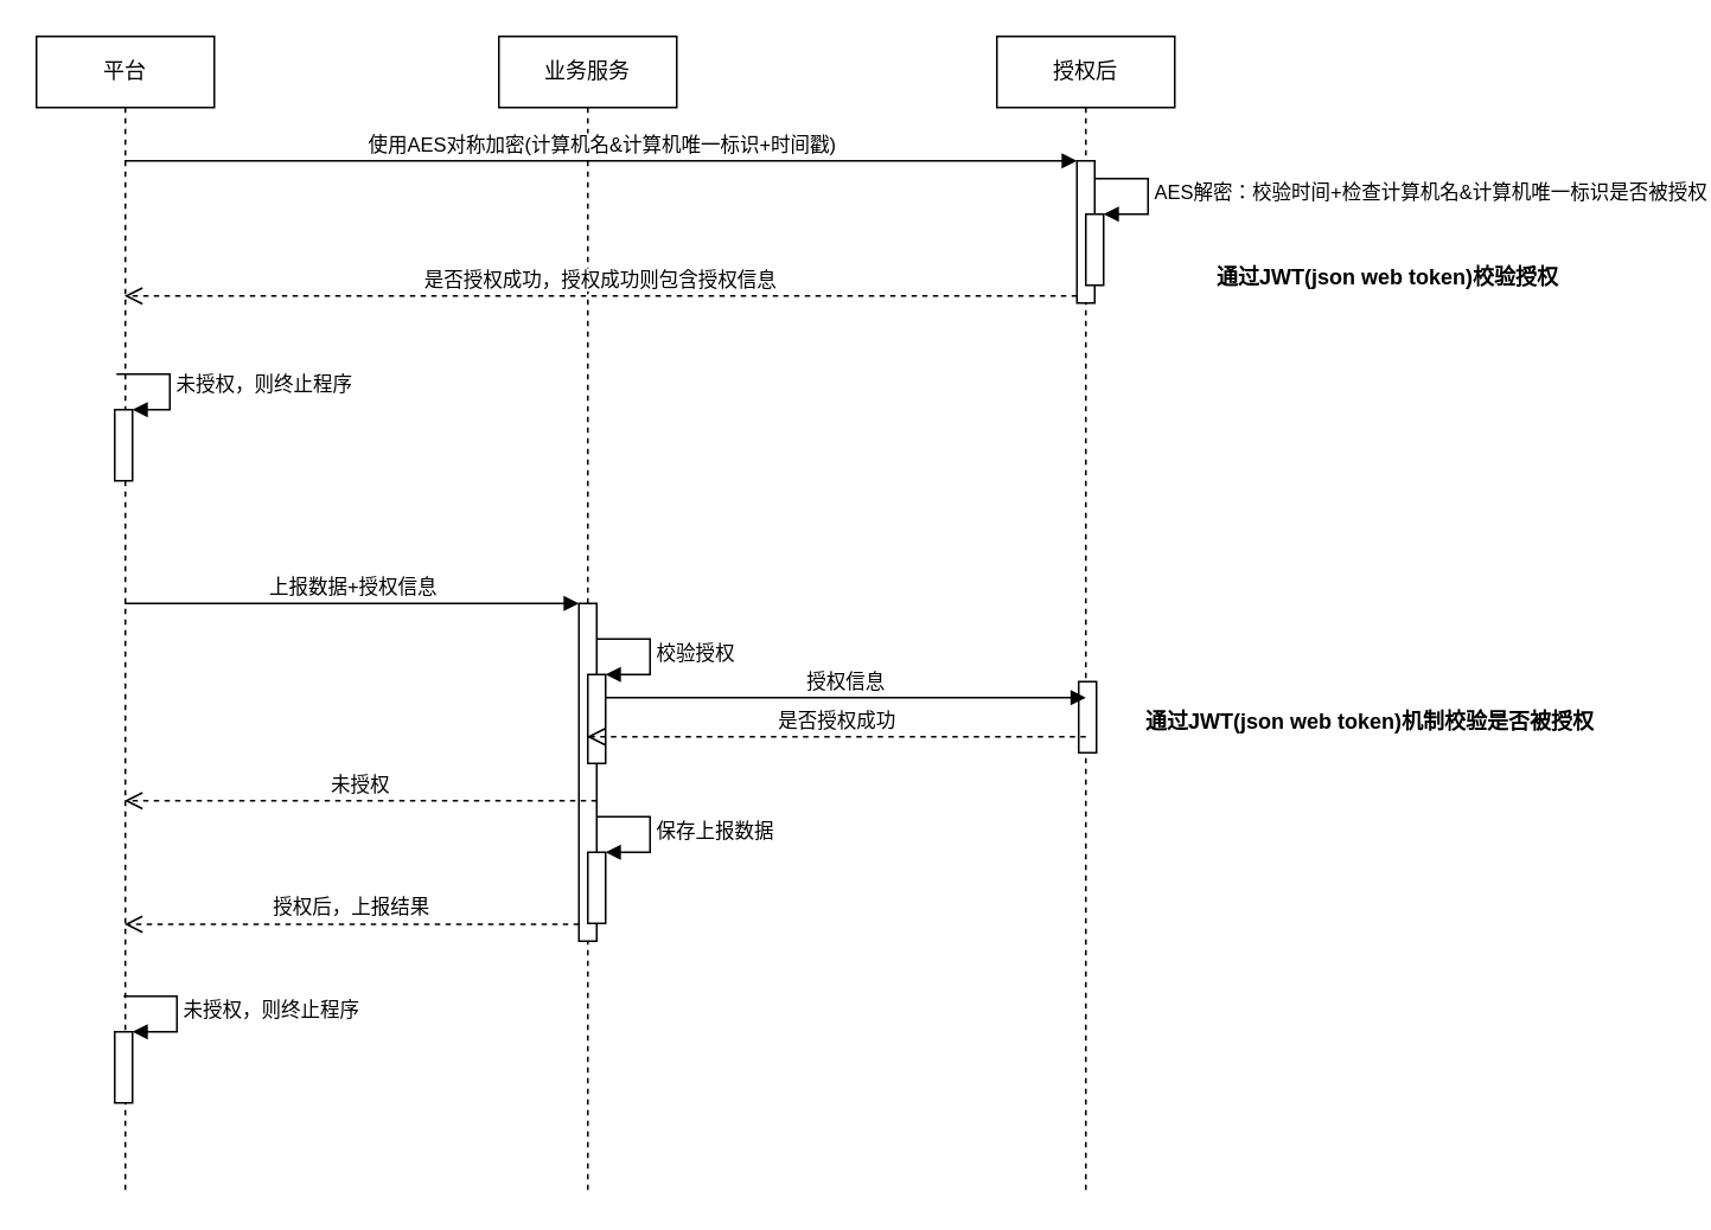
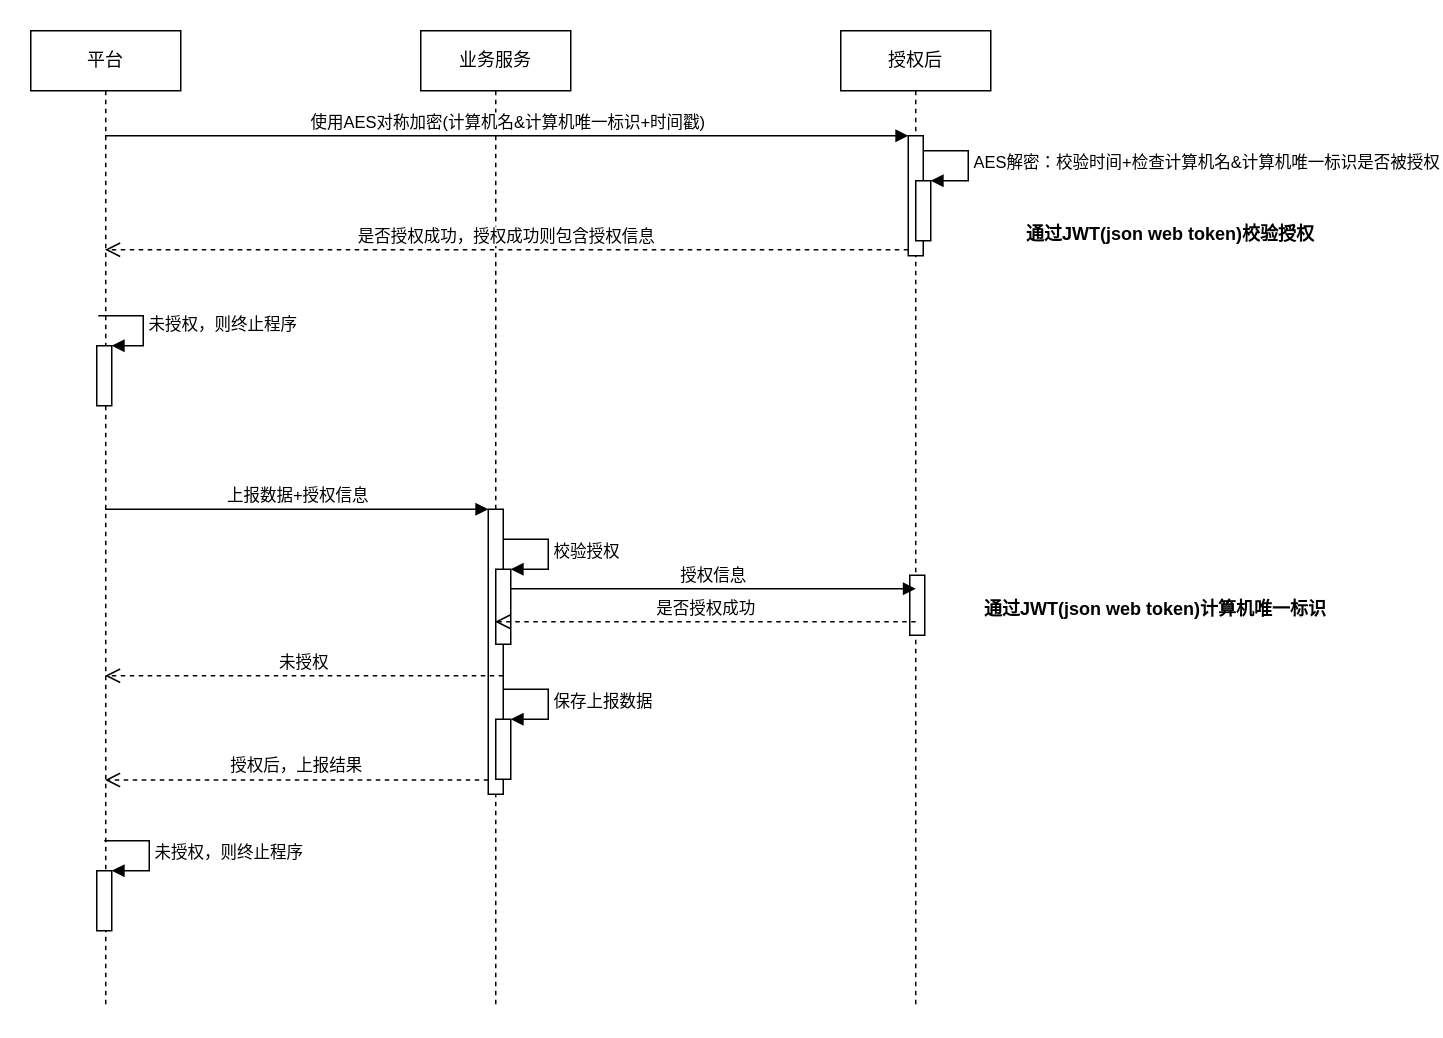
- <mxCell id="26" value="通过JWT(json web token)机制校验是否被授权" style="text;align=center;fontStyle=1;verticalAlign=middle;spacingLeft=3;spacingRight=3;strokeColor=none;rotatable=0;points=[[0,0.5],[1,0.5]];portConstraint=eastwest;" vertex="1" parent="1"><mxGeometry x="610" y="390" width="320" height="30" as="geometry" /></mxCell>
+ <mxCell id="26" value="通过JWT(json web token)计算机唯一标识" style="text;align=center;fontStyle=1;verticalAlign=middle;spacingLeft=3;spacingRight=3;strokeColor=none;rotatable=0;points=[[0,0.5],[1,0.5]];portConstraint=eastwest;" vertex="1" parent="1"><mxGeometry x="610" y="390" width="320" height="30" as="geometry" /></mxCell>
